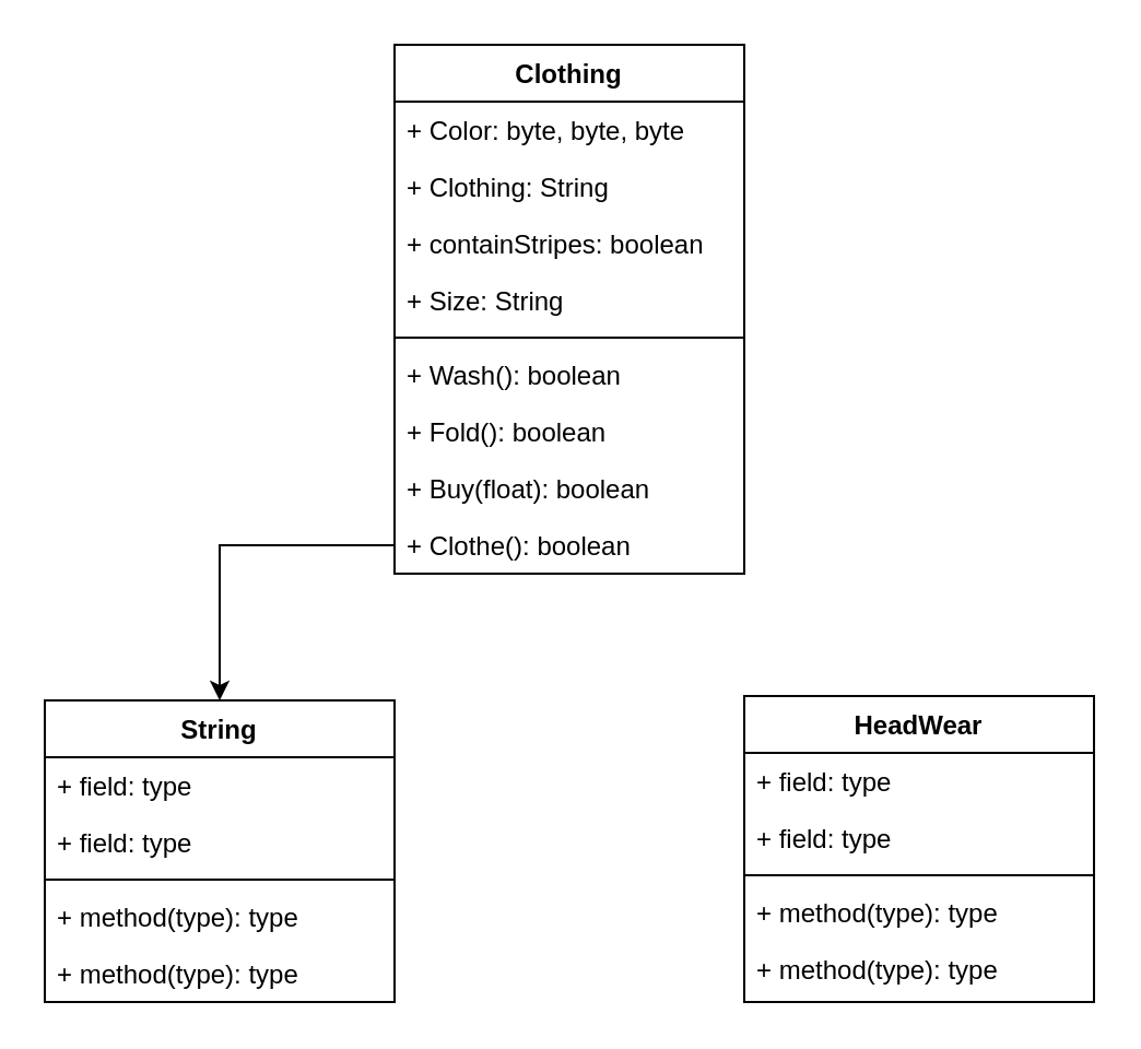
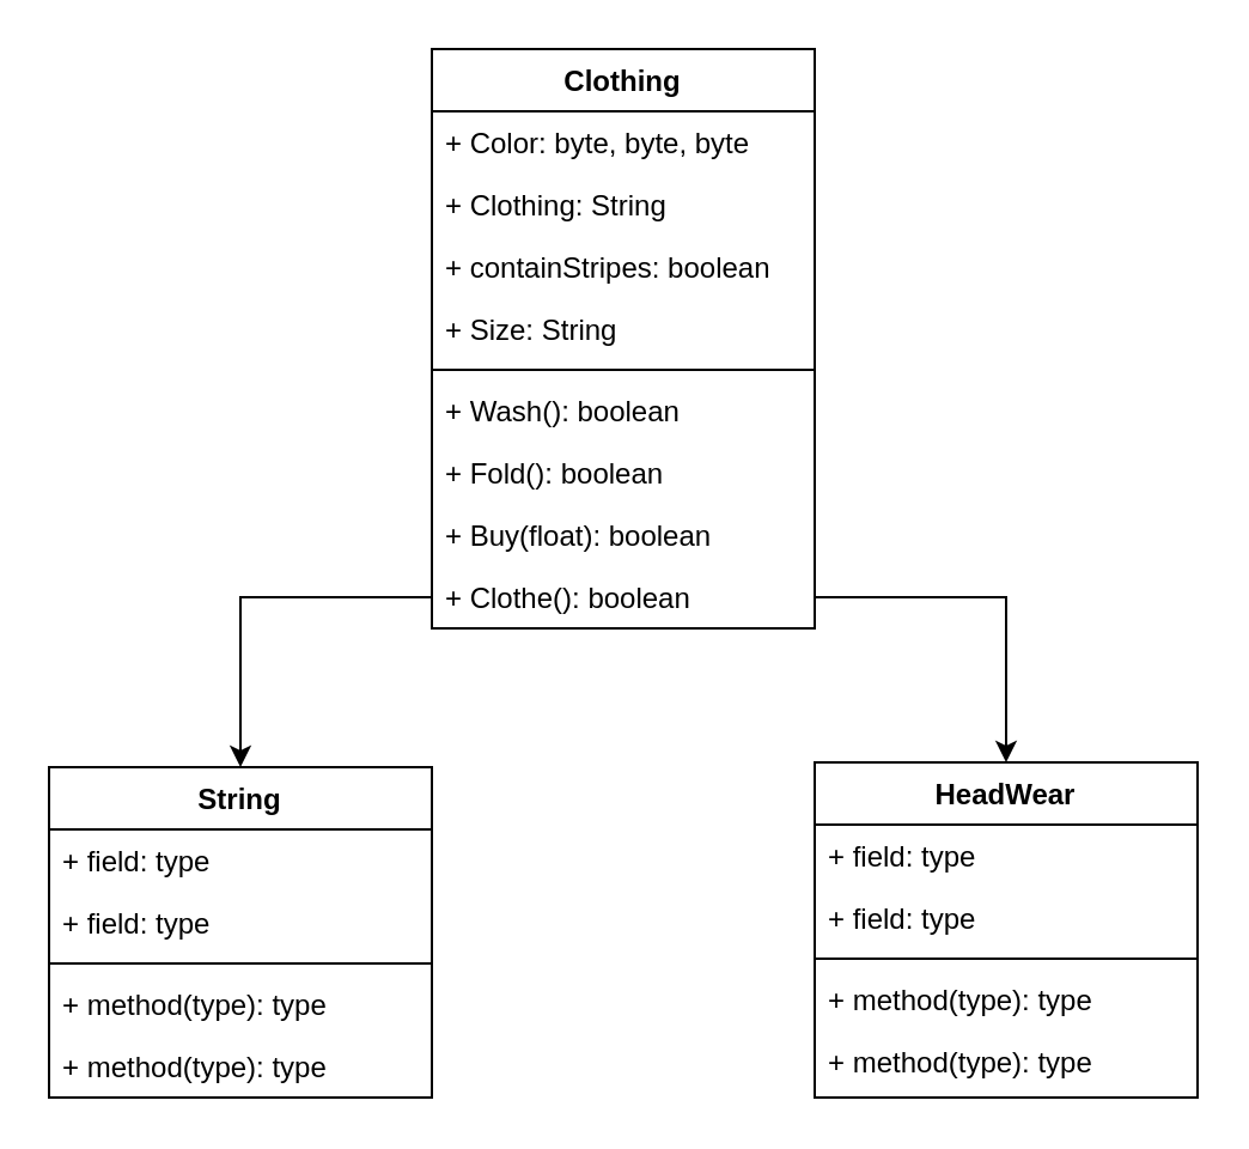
+ <mxCell id="25" style="edgeStyle=orthogonalEdgeStyle;rounded=0;orthogonalLoop=1;jettySize=auto;html=1;exitX=1;exitY=0.5;exitDx=0;exitDy=0;entryX=0.5;entryY=0;entryDx=0;entryDy=0;" edge="1" parent="1" source="11" target="18"><mxGeometry relative="1" as="geometry" /></mxCell>
